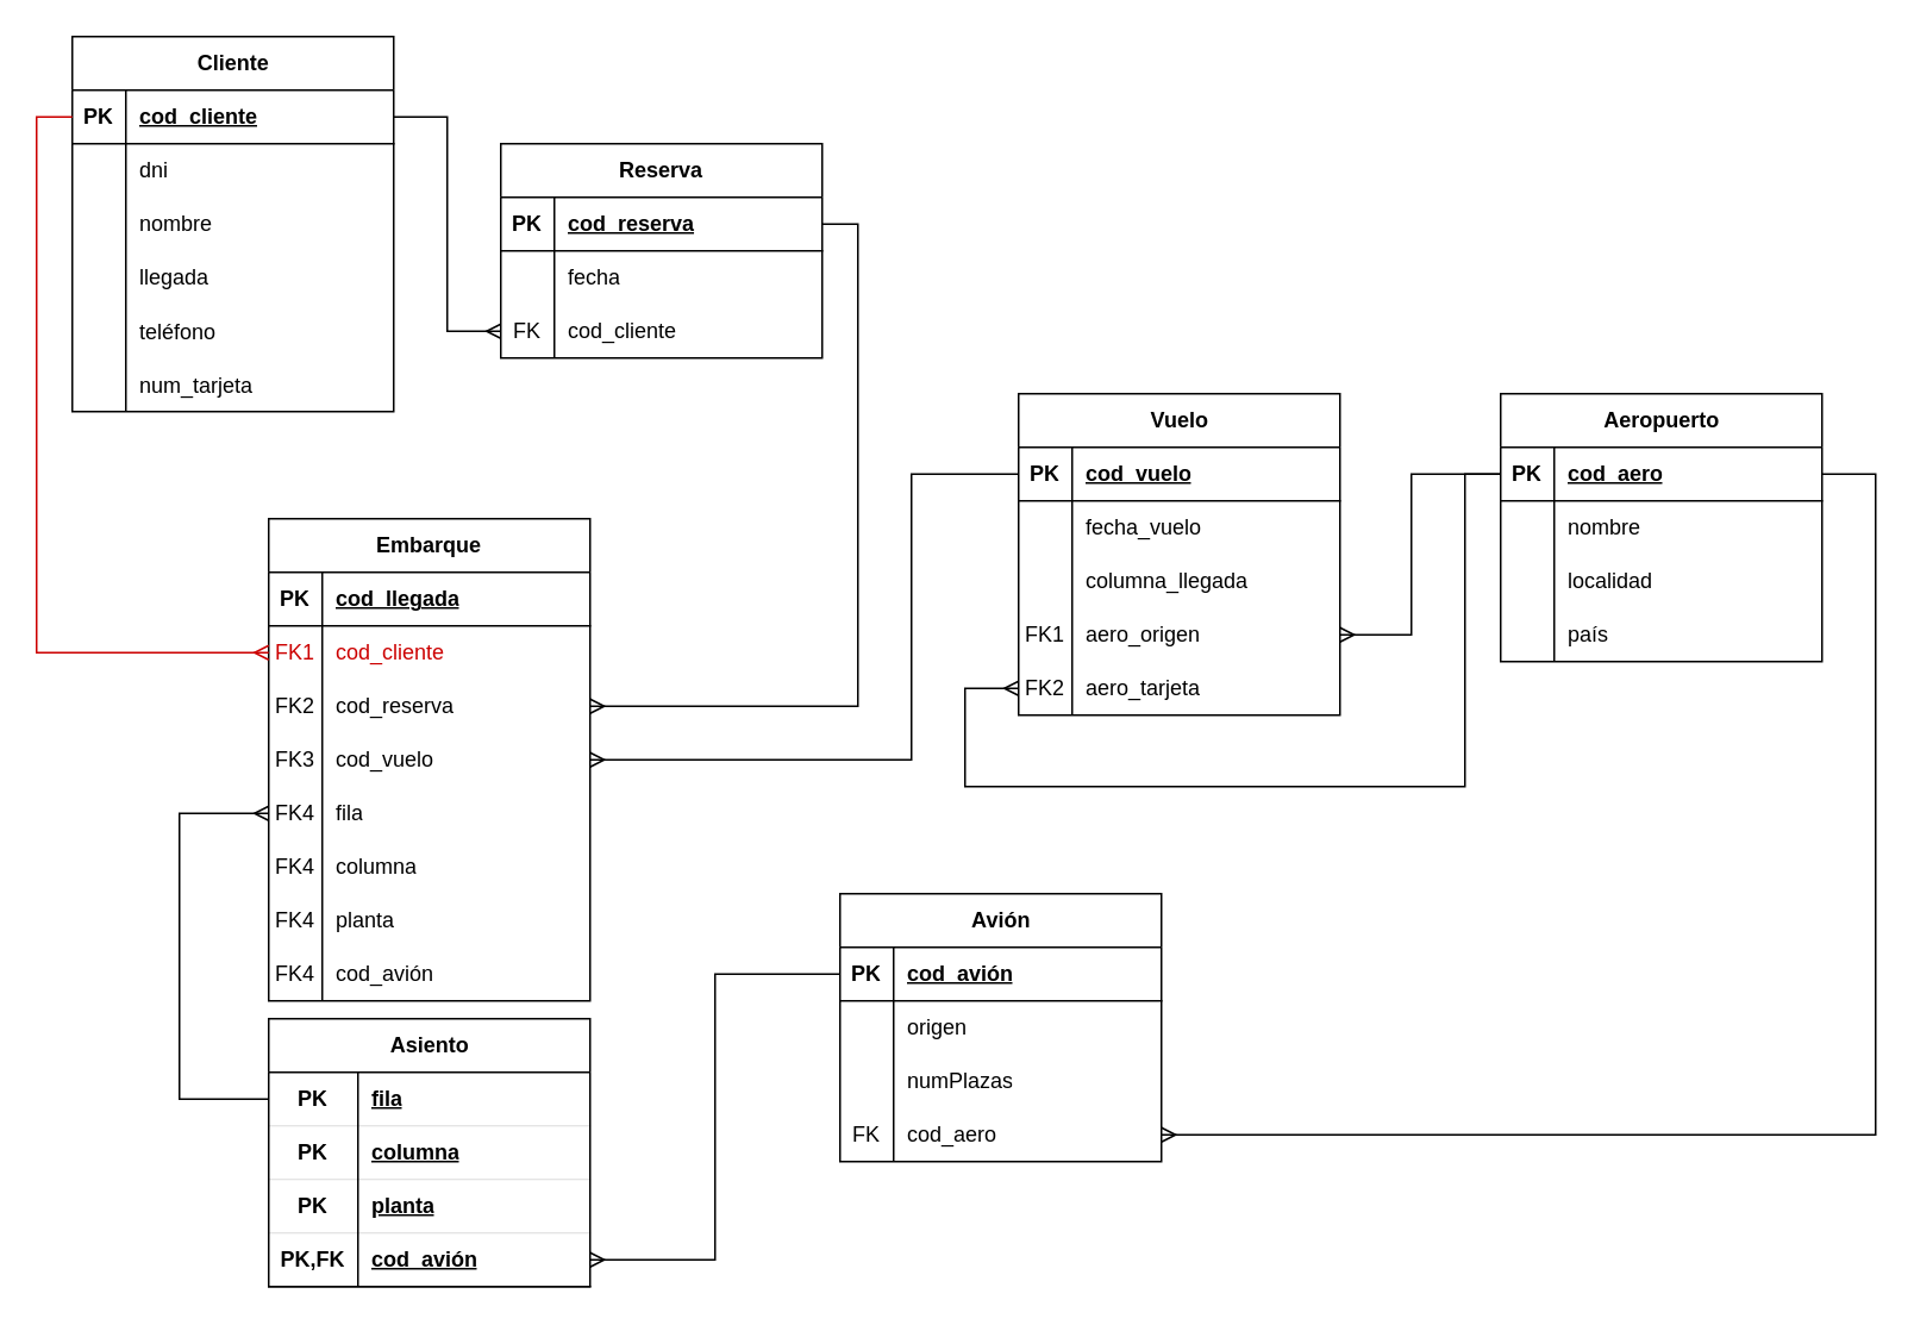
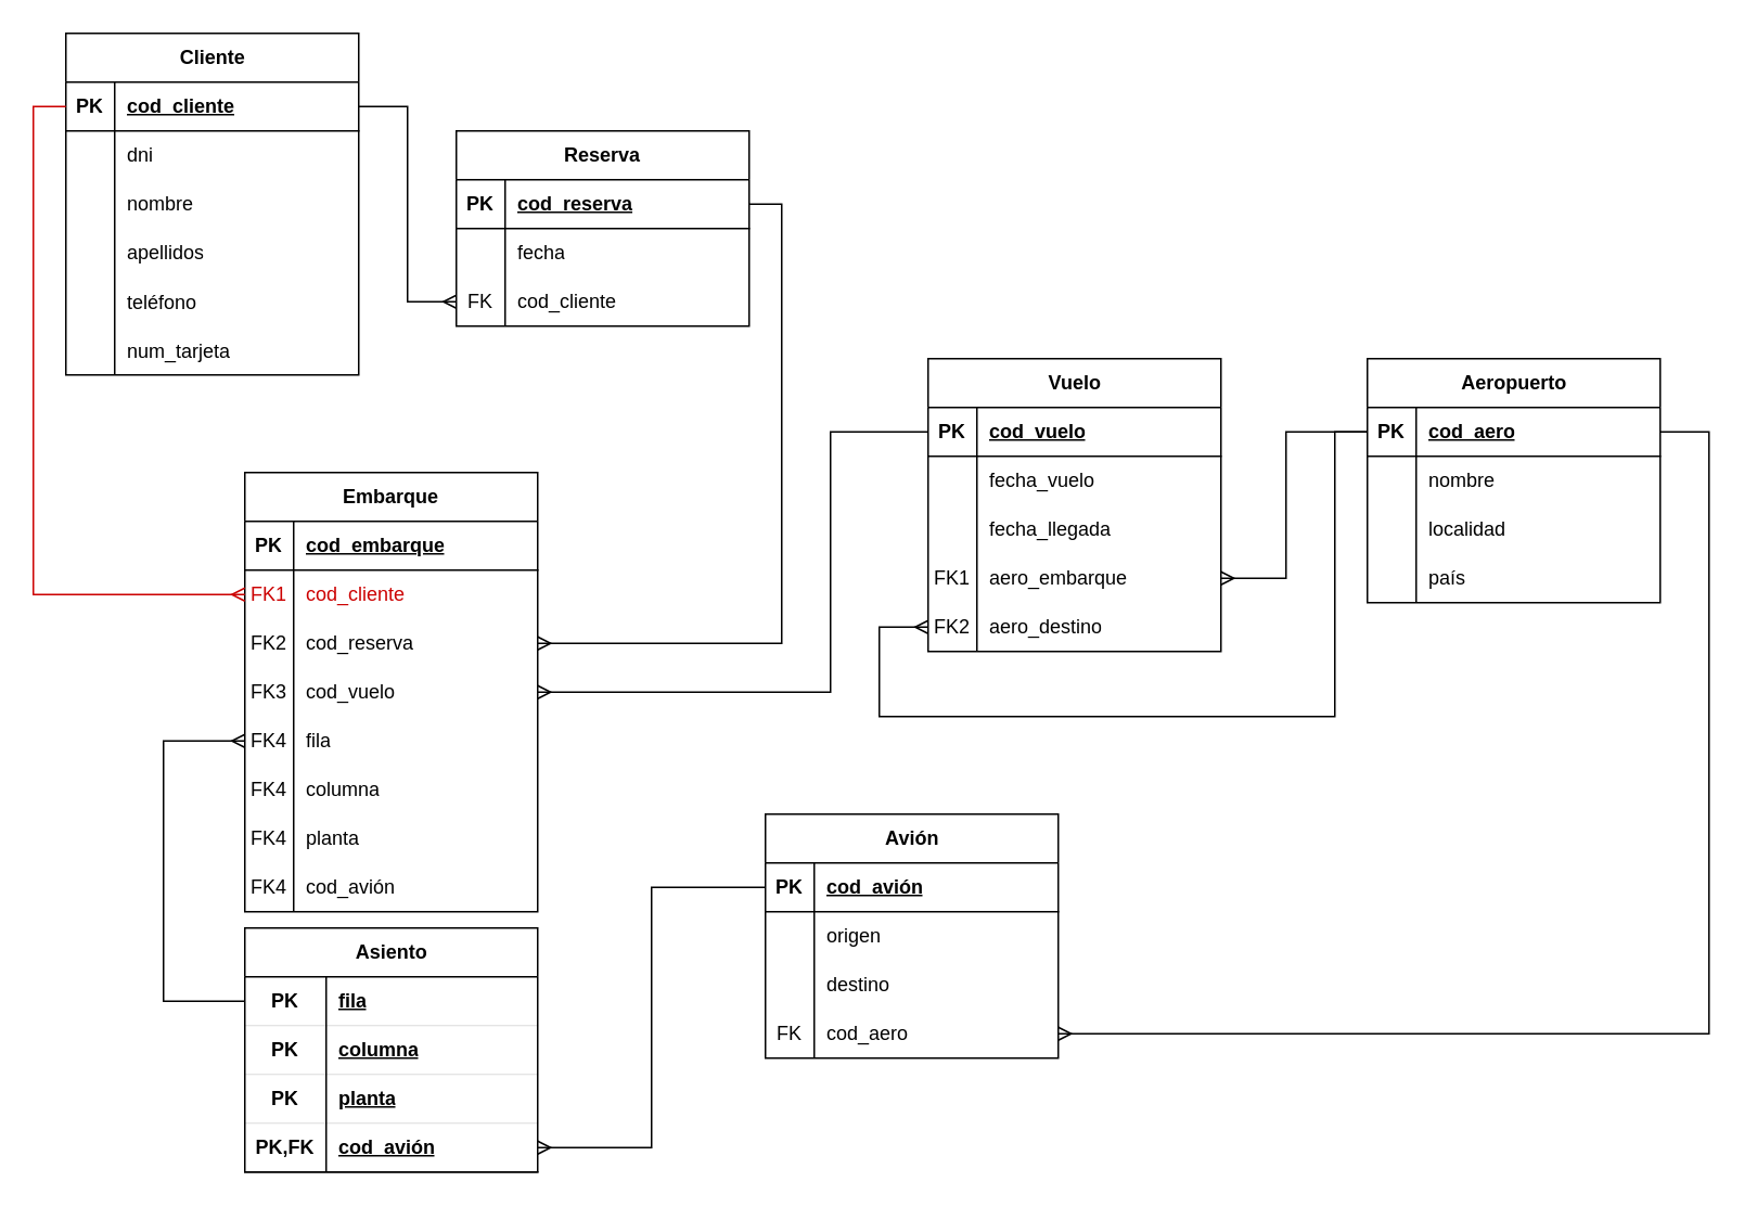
- <mxCell id="14" value="llegada" style="shape=partialRectangle;connectable=0;fillColor=none;top=0;left=0;bottom=0;right=0;align=left;spacingLeft=6;overflow=hidden;whiteSpace=wrap;html=1;" parent="12" vertex="1"><mxGeometry x="30" width="150" height="30" as="geometry"><mxRectangle width="150" height="30" as="alternateBounds" /></mxGeometry></mxCell>
+ <mxCell id="14" value="apellidos" style="shape=partialRectangle;connectable=0;fillColor=none;top=0;left=0;bottom=0;right=0;align=left;spacingLeft=6;overflow=hidden;whiteSpace=wrap;html=1;" parent="12" vertex="1"><mxGeometry x="30" width="150" height="30" as="geometry"><mxRectangle width="150" height="30" as="alternateBounds" /></mxGeometry></mxCell>
- <mxCell id="82" value="columna_llegada" style="shape=partialRectangle;connectable=0;fillColor=none;top=0;left=0;bottom=0;right=0;align=left;spacingLeft=6;overflow=hidden;whiteSpace=wrap;html=1;" parent="80" vertex="1"><mxGeometry x="30" width="150" height="30" as="geometry"><mxRectangle width="150" height="30" as="alternateBounds" /></mxGeometry></mxCell>
+ <mxCell id="82" value="fecha_llegada" style="shape=partialRectangle;connectable=0;fillColor=none;top=0;left=0;bottom=0;right=0;align=left;spacingLeft=6;overflow=hidden;whiteSpace=wrap;html=1;" parent="80" vertex="1"><mxGeometry x="30" width="150" height="30" as="geometry"><mxRectangle width="150" height="30" as="alternateBounds" /></mxGeometry></mxCell>
- <mxCell id="34" value="cod_llegada" style="shape=partialRectangle;connectable=0;fillColor=none;top=0;left=0;bottom=0;right=0;align=left;spacingLeft=6;fontStyle=5;overflow=hidden;html=1;whiteSpace=wrap;" parent="32" vertex="1"><mxGeometry x="30" width="150" height="30" as="geometry"><mxRectangle width="150" height="30" as="alternateBounds" /></mxGeometry></mxCell>
+ <mxCell id="34" value="cod_embarque" style="shape=partialRectangle;connectable=0;fillColor=none;top=0;left=0;bottom=0;right=0;align=left;spacingLeft=6;fontStyle=5;overflow=hidden;html=1;whiteSpace=wrap;" parent="32" vertex="1"><mxGeometry x="30" width="150" height="30" as="geometry"><mxRectangle width="150" height="30" as="alternateBounds" /></mxGeometry></mxCell>
- <mxCell id="85" value="aero_origen" style="shape=partialRectangle;connectable=0;fillColor=none;top=0;left=0;bottom=0;right=0;align=left;spacingLeft=6;fontStyle=0;overflow=hidden;whiteSpace=wrap;html=1;" parent="83" vertex="1"><mxGeometry x="30" width="150" height="30" as="geometry"><mxRectangle width="150" height="30" as="alternateBounds" /></mxGeometry></mxCell>
+ <mxCell id="85" value="aero_embarque" style="shape=partialRectangle;connectable=0;fillColor=none;top=0;left=0;bottom=0;right=0;align=left;spacingLeft=6;fontStyle=0;overflow=hidden;whiteSpace=wrap;html=1;" parent="83" vertex="1"><mxGeometry x="30" width="150" height="30" as="geometry"><mxRectangle width="150" height="30" as="alternateBounds" /></mxGeometry></mxCell>
- <mxCell id="88" value="aero_tarjeta" style="shape=partialRectangle;connectable=0;fillColor=none;top=0;left=0;bottom=0;right=0;align=left;spacingLeft=6;fontStyle=0;overflow=hidden;whiteSpace=wrap;html=1;" parent="86" vertex="1"><mxGeometry x="30" width="150" height="30" as="geometry"><mxRectangle width="150" height="30" as="alternateBounds" /></mxGeometry></mxCell>
+ <mxCell id="88" value="aero_destino" style="shape=partialRectangle;connectable=0;fillColor=none;top=0;left=0;bottom=0;right=0;align=left;spacingLeft=6;fontStyle=0;overflow=hidden;whiteSpace=wrap;html=1;" parent="86" vertex="1"><mxGeometry x="30" width="150" height="30" as="geometry"><mxRectangle width="150" height="30" as="alternateBounds" /></mxGeometry></mxCell>
- <mxCell id="113" value="numPlazas" style="shape=partialRectangle;connectable=0;fillColor=none;top=0;left=0;bottom=0;right=0;align=left;spacingLeft=6;overflow=hidden;whiteSpace=wrap;html=1;" parent="111" vertex="1"><mxGeometry x="30" width="150" height="30" as="geometry"><mxRectangle width="150" height="30" as="alternateBounds" /></mxGeometry></mxCell>
+ <mxCell id="113" value="destino" style="shape=partialRectangle;connectable=0;fillColor=none;top=0;left=0;bottom=0;right=0;align=left;spacingLeft=6;overflow=hidden;whiteSpace=wrap;html=1;" parent="111" vertex="1"><mxGeometry x="30" width="150" height="30" as="geometry"><mxRectangle width="150" height="30" as="alternateBounds" /></mxGeometry></mxCell>
